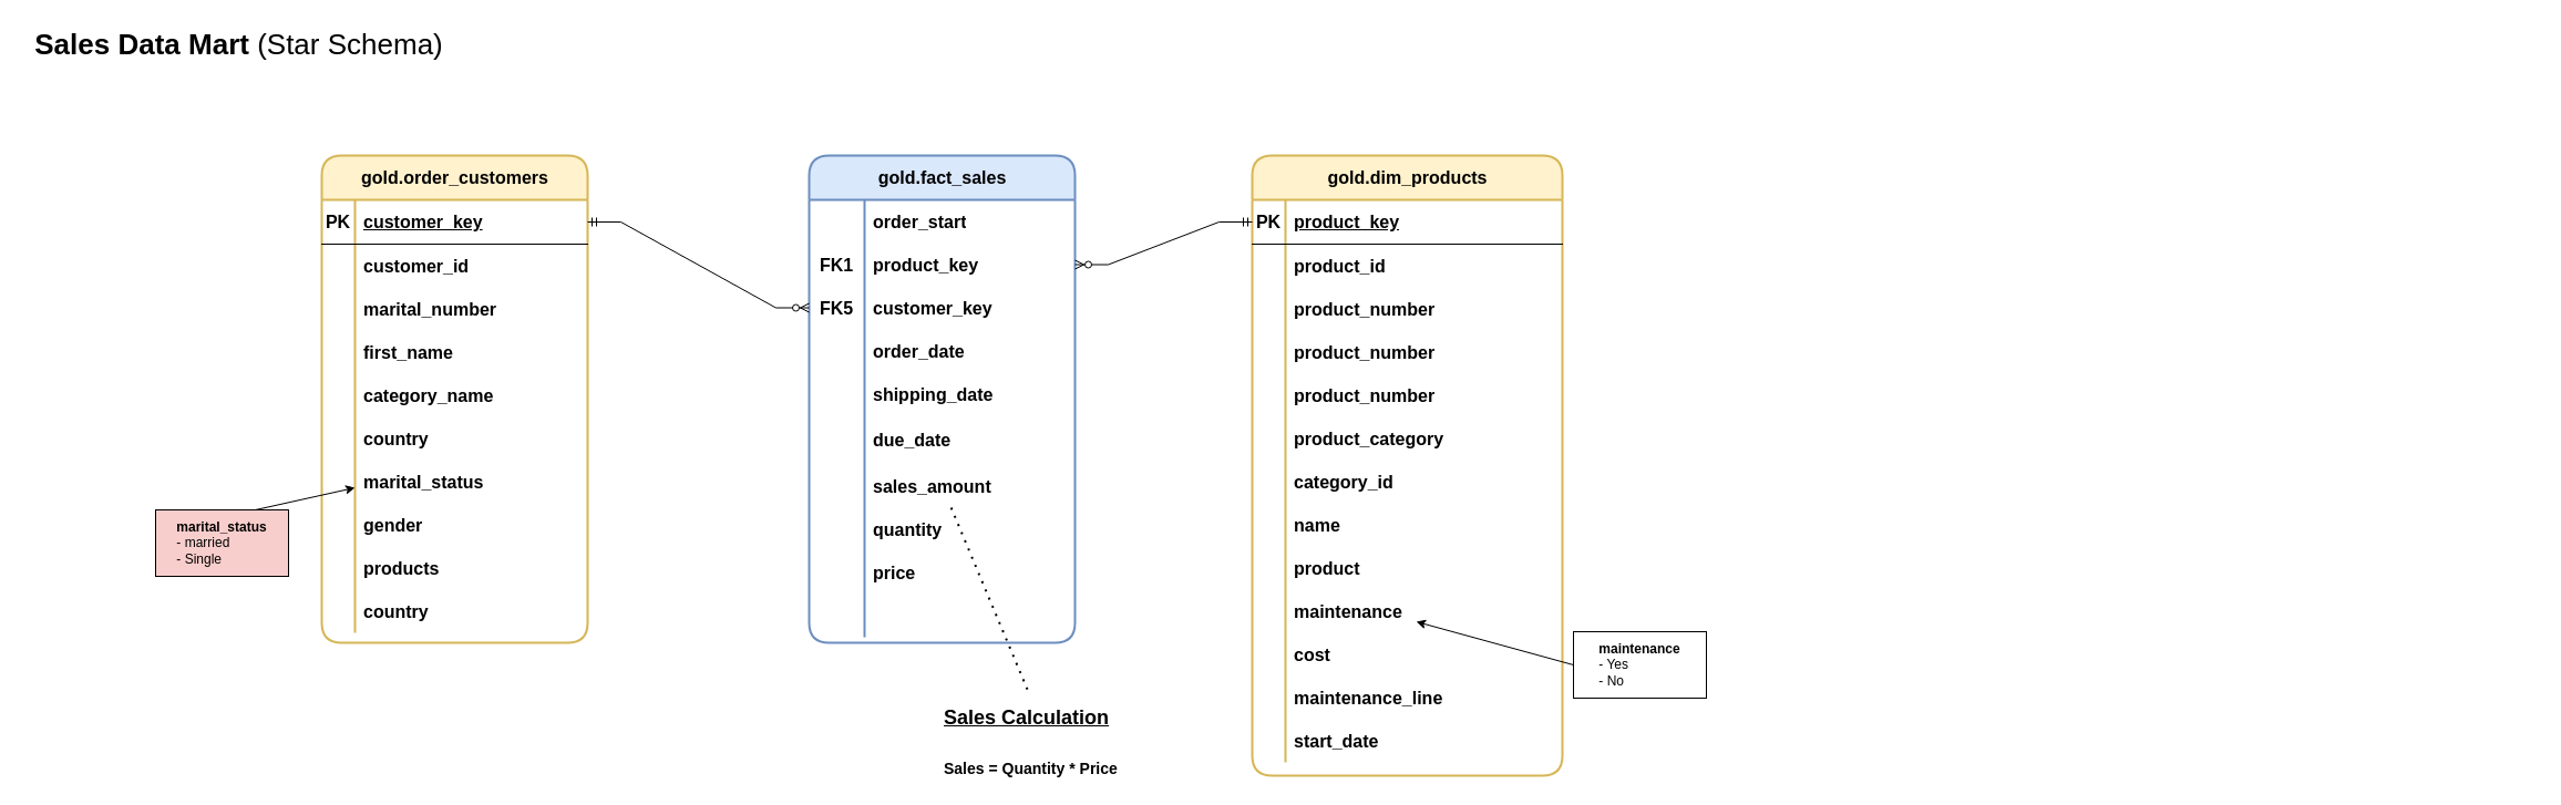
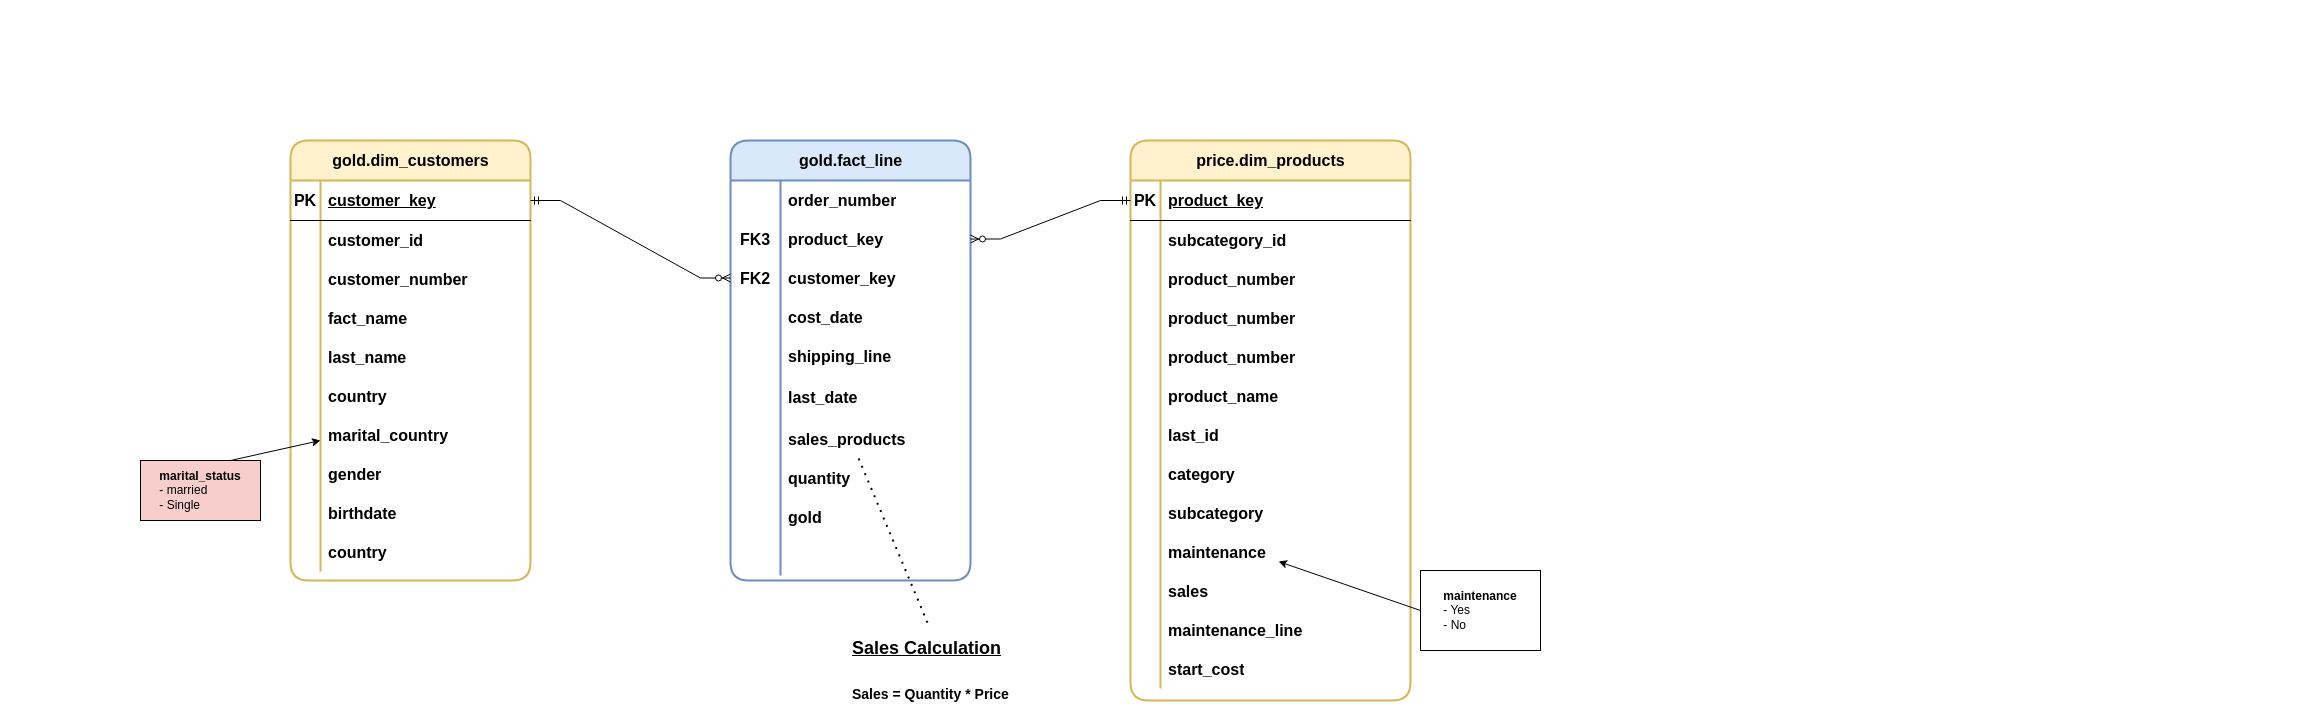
- <mxCell id="2" value="&lt;font&gt;&lt;b&gt;Sales Data Mart&lt;/b&gt; (Star Schema)&lt;/font&gt;" style="text;html=1;align=center;verticalAlign=middle;resizable=0;points=[];autosize=1;strokeColor=none;fillColor=none;fontSize=26;" parent="1" vertex="1"><mxGeometry x="20" y="20" width="390" height="40" as="geometry" /></mxCell>
- <mxCell id="3" value="&lt;font style=&quot;font-size: 16px;&quot;&gt;gold.order_customers&lt;/font&gt;" style="shape=table;startSize=40;container=1;collapsible=1;childLayout=tableLayout;fixedRows=1;rowLines=0;fontStyle=1;align=center;resizeLast=1;html=1;fillColor=#fff2cc;strokeColor=#d6b656;rounded=1;strokeWidth=2;" parent="1" vertex="1"><mxGeometry x="290" y="140" width="240" height="440" as="geometry" /></mxCell>
+ <mxCell id="3" value="&lt;font style=&quot;font-size: 16px;&quot;&gt;gold.dim_customers&lt;/font&gt;" style="shape=table;startSize=40;container=1;collapsible=1;childLayout=tableLayout;fixedRows=1;rowLines=0;fontStyle=1;align=center;resizeLast=1;html=1;fillColor=#fff2cc;strokeColor=#d6b656;rounded=1;strokeWidth=2;" parent="1" vertex="1"><mxGeometry x="290" y="140" width="240" height="440" as="geometry" /></mxCell>
- <mxCell id="74" value="&lt;font style=&quot;font-size: 16px;&quot;&gt;gold.fact_sales&lt;/font&gt;" style="shape=table;startSize=40;container=1;collapsible=1;childLayout=tableLayout;fixedRows=1;rowLines=0;fontStyle=1;align=center;resizeLast=1;html=1;fillColor=#dae8fc;strokeColor=#6c8ebf;rounded=1;strokeWidth=2;" parent="1" vertex="1"><mxGeometry x="730" y="140" width="240" height="440" as="geometry" /></mxCell>
+ <mxCell id="74" value="&lt;font style=&quot;font-size: 16px;&quot;&gt;gold.fact_line&lt;/font&gt;" style="shape=table;startSize=40;container=1;collapsible=1;childLayout=tableLayout;fixedRows=1;rowLines=0;fontStyle=1;align=center;resizeLast=1;html=1;fillColor=#dae8fc;strokeColor=#6c8ebf;rounded=1;strokeWidth=2;" parent="1" vertex="1"><mxGeometry x="730" y="140" width="240" height="440" as="geometry" /></mxCell>
- <mxCell id="34" value="&lt;font style=&quot;font-size: 16px;&quot;&gt;gold.dim_products&lt;/font&gt;" style="shape=table;startSize=40;container=1;collapsible=1;childLayout=tableLayout;fixedRows=1;rowLines=0;fontStyle=1;align=center;resizeLast=1;html=1;fillColor=#fff2cc;strokeColor=#d6b656;rounded=1;perimeterSpacing=1;strokeWidth=2;" parent="1" vertex="1"><mxGeometry x="1130" y="140" width="280" height="560" as="geometry" /></mxCell>
+ <mxCell id="34" value="&lt;font style=&quot;font-size: 16px;&quot;&gt;price.dim_products&lt;/font&gt;" style="shape=table;startSize=40;container=1;collapsible=1;childLayout=tableLayout;fixedRows=1;rowLines=0;fontStyle=1;align=center;resizeLast=1;html=1;fillColor=#fff2cc;strokeColor=#d6b656;rounded=1;perimeterSpacing=1;strokeWidth=2;" parent="1" vertex="1"><mxGeometry x="1130" y="140" width="280" height="560" as="geometry" /></mxCell>
- <mxCell id="77" value="&lt;b&gt;order_start&lt;/b&gt;" style="shape=partialRectangle;connectable=0;fillColor=none;top=0;left=0;bottom=0;right=0;align=left;spacingLeft=6;overflow=hidden;whiteSpace=wrap;html=1;fontSize=16;" parent="75" vertex="1"><mxGeometry x="50" width="190" height="39" as="geometry"><mxRectangle width="190" height="39" as="alternateBounds" /></mxGeometry></mxCell>
+ <mxCell id="77" value="&lt;b&gt;order_number&lt;/b&gt;" style="shape=partialRectangle;connectable=0;fillColor=none;top=0;left=0;bottom=0;right=0;align=left;spacingLeft=6;overflow=hidden;whiteSpace=wrap;html=1;fontSize=16;" parent="75" vertex="1"><mxGeometry x="50" width="190" height="39" as="geometry"><mxRectangle width="190" height="39" as="alternateBounds" /></mxGeometry></mxCell>
- <mxCell id="79" value="&lt;b&gt;FK1&lt;/b&gt;" style="shape=partialRectangle;connectable=0;fillColor=none;top=0;left=0;bottom=0;right=0;editable=1;overflow=hidden;whiteSpace=wrap;html=1;fontSize=16;" parent="78" vertex="1"><mxGeometry width="50" height="39" as="geometry"><mxRectangle width="50" height="39" as="alternateBounds" /></mxGeometry></mxCell>
+ <mxCell id="79" value="&lt;b&gt;FK3&lt;/b&gt;" style="shape=partialRectangle;connectable=0;fillColor=none;top=0;left=0;bottom=0;right=0;editable=1;overflow=hidden;whiteSpace=wrap;html=1;fontSize=16;" parent="78" vertex="1"><mxGeometry width="50" height="39" as="geometry"><mxRectangle width="50" height="39" as="alternateBounds" /></mxGeometry></mxCell>
- <mxCell id="40" value="&lt;b&gt;product_id&lt;/b&gt;" style="shape=partialRectangle;connectable=0;fillColor=none;top=0;left=0;bottom=0;right=0;align=left;spacingLeft=6;overflow=hidden;whiteSpace=wrap;html=1;fontSize=16;" parent="38" vertex="1"><mxGeometry x="30" width="250" height="39" as="geometry"><mxRectangle width="250" height="39" as="alternateBounds" /></mxGeometry></mxCell>
+ <mxCell id="40" value="&lt;b&gt;subcategory_id&lt;/b&gt;" style="shape=partialRectangle;connectable=0;fillColor=none;top=0;left=0;bottom=0;right=0;align=left;spacingLeft=6;overflow=hidden;whiteSpace=wrap;html=1;fontSize=16;" parent="38" vertex="1"><mxGeometry x="30" width="250" height="39" as="geometry"><mxRectangle width="250" height="39" as="alternateBounds" /></mxGeometry></mxCell>
- <mxCell id="82" value="&lt;b&gt;FK5&lt;/b&gt;" style="shape=partialRectangle;connectable=0;fillColor=none;top=0;left=0;bottom=0;right=0;editable=1;overflow=hidden;whiteSpace=wrap;html=1;fontSize=16;" parent="81" vertex="1"><mxGeometry width="50" height="39" as="geometry"><mxRectangle width="50" height="39" as="alternateBounds" /></mxGeometry></mxCell>
+ <mxCell id="82" value="&lt;b&gt;FK2&lt;/b&gt;" style="shape=partialRectangle;connectable=0;fillColor=none;top=0;left=0;bottom=0;right=0;editable=1;overflow=hidden;whiteSpace=wrap;html=1;fontSize=16;" parent="81" vertex="1"><mxGeometry width="50" height="39" as="geometry"><mxRectangle width="50" height="39" as="alternateBounds" /></mxGeometry></mxCell>
- <mxCell id="12" value="&lt;b&gt;marital_number&lt;/b&gt;" style="shape=partialRectangle;connectable=0;fillColor=none;top=0;left=0;bottom=0;right=0;align=left;spacingLeft=6;overflow=hidden;whiteSpace=wrap;html=1;fontSize=16;" parent="10" vertex="1"><mxGeometry x="30" width="210" height="39" as="geometry"><mxRectangle width="210" height="39" as="alternateBounds" /></mxGeometry></mxCell>
+ <mxCell id="12" value="&lt;b&gt;customer_number&lt;/b&gt;" style="shape=partialRectangle;connectable=0;fillColor=none;top=0;left=0;bottom=0;right=0;align=left;spacingLeft=6;overflow=hidden;whiteSpace=wrap;html=1;fontSize=16;" parent="10" vertex="1"><mxGeometry x="30" width="210" height="39" as="geometry"><mxRectangle width="210" height="39" as="alternateBounds" /></mxGeometry></mxCell>
- <mxCell id="86" value="&lt;b&gt;order_date&lt;/b&gt;" style="shape=partialRectangle;connectable=0;fillColor=none;top=0;left=0;bottom=0;right=0;align=left;spacingLeft=6;overflow=hidden;whiteSpace=wrap;html=1;fontSize=16;" parent="84" vertex="1"><mxGeometry x="50" width="190" height="39" as="geometry"><mxRectangle width="190" height="39" as="alternateBounds" /></mxGeometry></mxCell>
+ <mxCell id="86" value="&lt;b&gt;cost_date&lt;/b&gt;" style="shape=partialRectangle;connectable=0;fillColor=none;top=0;left=0;bottom=0;right=0;align=left;spacingLeft=6;overflow=hidden;whiteSpace=wrap;html=1;fontSize=16;" parent="84" vertex="1"><mxGeometry x="50" width="190" height="39" as="geometry"><mxRectangle width="190" height="39" as="alternateBounds" /></mxGeometry></mxCell>
- <mxCell id="15" value="&lt;b&gt;first_name&lt;/b&gt;" style="shape=partialRectangle;connectable=0;fillColor=none;top=0;left=0;bottom=0;right=0;align=left;spacingLeft=6;overflow=hidden;whiteSpace=wrap;html=1;fontSize=16;" parent="13" vertex="1"><mxGeometry x="30" width="210" height="39" as="geometry"><mxRectangle width="210" height="39" as="alternateBounds" /></mxGeometry></mxCell>
+ <mxCell id="15" value="&lt;b&gt;fact_name&lt;/b&gt;" style="shape=partialRectangle;connectable=0;fillColor=none;top=0;left=0;bottom=0;right=0;align=left;spacingLeft=6;overflow=hidden;whiteSpace=wrap;html=1;fontSize=16;" parent="13" vertex="1"><mxGeometry x="30" width="210" height="39" as="geometry"><mxRectangle width="210" height="39" as="alternateBounds" /></mxGeometry></mxCell>
- <mxCell id="89" value="&lt;b&gt;shipping_date&lt;/b&gt;" style="shape=partialRectangle;connectable=0;fillColor=none;top=0;left=0;bottom=0;right=0;align=left;spacingLeft=6;overflow=hidden;whiteSpace=wrap;html=1;fontSize=16;" parent="87" vertex="1"><mxGeometry x="50" width="190" height="39" as="geometry"><mxRectangle width="190" height="39" as="alternateBounds" /></mxGeometry></mxCell>
+ <mxCell id="89" value="&lt;b&gt;shipping_line&lt;/b&gt;" style="shape=partialRectangle;connectable=0;fillColor=none;top=0;left=0;bottom=0;right=0;align=left;spacingLeft=6;overflow=hidden;whiteSpace=wrap;html=1;fontSize=16;" parent="87" vertex="1"><mxGeometry x="50" width="190" height="39" as="geometry"><mxRectangle width="190" height="39" as="alternateBounds" /></mxGeometry></mxCell>
- <mxCell id="18" value="&lt;b&gt;category_name&lt;/b&gt;" style="shape=partialRectangle;connectable=0;fillColor=none;top=0;left=0;bottom=0;right=0;align=left;spacingLeft=6;overflow=hidden;whiteSpace=wrap;html=1;fontSize=16;" parent="16" vertex="1"><mxGeometry x="30" width="210" height="39" as="geometry"><mxRectangle width="210" height="39" as="alternateBounds" /></mxGeometry></mxCell>
+ <mxCell id="18" value="&lt;b&gt;last_name&lt;/b&gt;" style="shape=partialRectangle;connectable=0;fillColor=none;top=0;left=0;bottom=0;right=0;align=left;spacingLeft=6;overflow=hidden;whiteSpace=wrap;html=1;fontSize=16;" parent="16" vertex="1"><mxGeometry x="30" width="210" height="39" as="geometry"><mxRectangle width="210" height="39" as="alternateBounds" /></mxGeometry></mxCell>
- <mxCell id="52" value="&lt;b&gt;product_category&lt;/b&gt;" style="shape=partialRectangle;connectable=0;fillColor=none;top=0;left=0;bottom=0;right=0;align=left;spacingLeft=6;overflow=hidden;whiteSpace=wrap;html=1;fontSize=16;" parent="50" vertex="1"><mxGeometry x="30" width="250" height="39" as="geometry"><mxRectangle width="250" height="39" as="alternateBounds" /></mxGeometry></mxCell>
+ <mxCell id="52" value="&lt;b&gt;product_name&lt;/b&gt;" style="shape=partialRectangle;connectable=0;fillColor=none;top=0;left=0;bottom=0;right=0;align=left;spacingLeft=6;overflow=hidden;whiteSpace=wrap;html=1;fontSize=16;" parent="50" vertex="1"><mxGeometry x="30" width="250" height="39" as="geometry"><mxRectangle width="250" height="39" as="alternateBounds" /></mxGeometry></mxCell>
- <mxCell id="92" value="&lt;b&gt;due_date&lt;/b&gt;" style="shape=partialRectangle;connectable=0;fillColor=none;top=0;left=0;bottom=0;right=0;align=left;spacingLeft=6;overflow=hidden;whiteSpace=wrap;html=1;fontSize=16;" parent="90" vertex="1"><mxGeometry x="50" width="190" height="44" as="geometry"><mxRectangle width="190" height="44" as="alternateBounds" /></mxGeometry></mxCell>
+ <mxCell id="92" value="&lt;b&gt;last_date&lt;/b&gt;" style="shape=partialRectangle;connectable=0;fillColor=none;top=0;left=0;bottom=0;right=0;align=left;spacingLeft=6;overflow=hidden;whiteSpace=wrap;html=1;fontSize=16;" parent="90" vertex="1"><mxGeometry x="50" width="190" height="44" as="geometry"><mxRectangle width="190" height="44" as="alternateBounds" /></mxGeometry></mxCell>
- <mxCell id="24" value="&lt;b&gt;marital_status&lt;/b&gt;" style="shape=partialRectangle;connectable=0;fillColor=none;top=0;left=0;bottom=0;right=0;align=left;spacingLeft=6;overflow=hidden;whiteSpace=wrap;html=1;fontSize=16;" parent="22" vertex="1"><mxGeometry x="30" width="210" height="39" as="geometry"><mxRectangle width="210" height="39" as="alternateBounds" /></mxGeometry></mxCell>
+ <mxCell id="24" value="&lt;b&gt;marital_country&lt;/b&gt;" style="shape=partialRectangle;connectable=0;fillColor=none;top=0;left=0;bottom=0;right=0;align=left;spacingLeft=6;overflow=hidden;whiteSpace=wrap;html=1;fontSize=16;" parent="22" vertex="1"><mxGeometry x="30" width="210" height="39" as="geometry"><mxRectangle width="210" height="39" as="alternateBounds" /></mxGeometry></mxCell>
- <mxCell id="55" value="&lt;b&gt;category_id&lt;/b&gt;" style="shape=partialRectangle;connectable=0;fillColor=none;top=0;left=0;bottom=0;right=0;align=left;spacingLeft=6;overflow=hidden;whiteSpace=wrap;html=1;fontSize=16;" parent="53" vertex="1"><mxGeometry x="30" width="250" height="39" as="geometry"><mxRectangle width="250" height="39" as="alternateBounds" /></mxGeometry></mxCell>
+ <mxCell id="55" value="&lt;b&gt;last_id&lt;/b&gt;" style="shape=partialRectangle;connectable=0;fillColor=none;top=0;left=0;bottom=0;right=0;align=left;spacingLeft=6;overflow=hidden;whiteSpace=wrap;html=1;fontSize=16;" parent="53" vertex="1"><mxGeometry x="30" width="250" height="39" as="geometry"><mxRectangle width="250" height="39" as="alternateBounds" /></mxGeometry></mxCell>
- <mxCell id="95" value="&lt;b&gt;sales_amount&lt;/b&gt;" style="shape=partialRectangle;connectable=0;fillColor=none;top=0;left=0;bottom=0;right=0;align=left;spacingLeft=6;overflow=hidden;whiteSpace=wrap;html=1;fontSize=16;" parent="93" vertex="1"><mxGeometry x="50" width="190" height="39" as="geometry"><mxRectangle width="190" height="39" as="alternateBounds" /></mxGeometry></mxCell>
+ <mxCell id="95" value="&lt;b&gt;sales_products&lt;/b&gt;" style="shape=partialRectangle;connectable=0;fillColor=none;top=0;left=0;bottom=0;right=0;align=left;spacingLeft=6;overflow=hidden;whiteSpace=wrap;html=1;fontSize=16;" parent="93" vertex="1"><mxGeometry x="50" width="190" height="39" as="geometry"><mxRectangle width="190" height="39" as="alternateBounds" /></mxGeometry></mxCell>
- <mxCell id="58" value="&lt;b&gt;name&lt;/b&gt;" style="shape=partialRectangle;connectable=0;fillColor=none;top=0;left=0;bottom=0;right=0;align=left;spacingLeft=6;overflow=hidden;whiteSpace=wrap;html=1;fontSize=16;" parent="56" vertex="1"><mxGeometry x="30" width="250" height="39" as="geometry"><mxRectangle width="250" height="39" as="alternateBounds" /></mxGeometry></mxCell>
+ <mxCell id="58" value="&lt;b&gt;category&lt;/b&gt;" style="shape=partialRectangle;connectable=0;fillColor=none;top=0;left=0;bottom=0;right=0;align=left;spacingLeft=6;overflow=hidden;whiteSpace=wrap;html=1;fontSize=16;" parent="56" vertex="1"><mxGeometry x="30" width="250" height="39" as="geometry"><mxRectangle width="250" height="39" as="alternateBounds" /></mxGeometry></mxCell>
- <mxCell id="30" value="&lt;div&gt;&lt;b&gt;products&lt;/b&gt;&lt;/div&gt;" style="shape=partialRectangle;connectable=0;fillColor=none;top=0;left=0;bottom=0;right=0;align=left;spacingLeft=6;overflow=hidden;whiteSpace=wrap;html=1;fontSize=16;" parent="28" vertex="1"><mxGeometry x="30" width="210" height="39" as="geometry"><mxRectangle width="210" height="39" as="alternateBounds" /></mxGeometry></mxCell>
+ <mxCell id="30" value="&lt;div&gt;&lt;b&gt;birthdate&lt;/b&gt;&lt;/div&gt;" style="shape=partialRectangle;connectable=0;fillColor=none;top=0;left=0;bottom=0;right=0;align=left;spacingLeft=6;overflow=hidden;whiteSpace=wrap;html=1;fontSize=16;" parent="28" vertex="1"><mxGeometry x="30" width="210" height="39" as="geometry"><mxRectangle width="210" height="39" as="alternateBounds" /></mxGeometry></mxCell>
- <mxCell id="61" value="&lt;b&gt;product&lt;/b&gt;" style="shape=partialRectangle;connectable=0;fillColor=none;top=0;left=0;bottom=0;right=0;align=left;spacingLeft=6;overflow=hidden;whiteSpace=wrap;html=1;fontSize=16;" parent="59" vertex="1"><mxGeometry x="30" width="250" height="39" as="geometry"><mxRectangle width="250" height="39" as="alternateBounds" /></mxGeometry></mxCell>
+ <mxCell id="61" value="&lt;b&gt;subcategory&lt;/b&gt;" style="shape=partialRectangle;connectable=0;fillColor=none;top=0;left=0;bottom=0;right=0;align=left;spacingLeft=6;overflow=hidden;whiteSpace=wrap;html=1;fontSize=16;" parent="59" vertex="1"><mxGeometry x="30" width="250" height="39" as="geometry"><mxRectangle width="250" height="39" as="alternateBounds" /></mxGeometry></mxCell>
- <mxCell id="101" value="&lt;div&gt;&lt;b&gt;price&lt;/b&gt;&lt;/div&gt;" style="shape=partialRectangle;connectable=0;fillColor=none;top=0;left=0;bottom=0;right=0;align=left;spacingLeft=6;overflow=hidden;whiteSpace=wrap;html=1;fontSize=16;" parent="99" vertex="1"><mxGeometry x="50" width="190" height="39" as="geometry"><mxRectangle width="190" height="39" as="alternateBounds" /></mxGeometry></mxCell>
+ <mxCell id="101" value="&lt;div&gt;&lt;b&gt;gold&lt;/b&gt;&lt;/div&gt;" style="shape=partialRectangle;connectable=0;fillColor=none;top=0;left=0;bottom=0;right=0;align=left;spacingLeft=6;overflow=hidden;whiteSpace=wrap;html=1;fontSize=16;" parent="99" vertex="1"><mxGeometry x="50" width="190" height="39" as="geometry"><mxRectangle width="190" height="39" as="alternateBounds" /></mxGeometry></mxCell>
- <mxCell id="67" value="&lt;b&gt;cost&lt;/b&gt;" style="shape=partialRectangle;connectable=0;fillColor=none;top=0;left=0;bottom=0;right=0;align=left;spacingLeft=6;overflow=hidden;whiteSpace=wrap;html=1;fontSize=16;" parent="65" vertex="1"><mxGeometry x="30" width="250" height="39" as="geometry"><mxRectangle width="250" height="39" as="alternateBounds" /></mxGeometry></mxCell>
+ <mxCell id="67" value="&lt;b&gt;sales&lt;/b&gt;" style="shape=partialRectangle;connectable=0;fillColor=none;top=0;left=0;bottom=0;right=0;align=left;spacingLeft=6;overflow=hidden;whiteSpace=wrap;html=1;fontSize=16;" parent="65" vertex="1"><mxGeometry x="30" width="250" height="39" as="geometry"><mxRectangle width="250" height="39" as="alternateBounds" /></mxGeometry></mxCell>
- <mxCell id="111" value="&lt;b&gt;maintenance&lt;/b&gt;&lt;br&gt;&lt;div style=&quot;text-align: left;&quot;&gt;- Yes&lt;/div&gt;&lt;div style=&quot;text-align: left;&quot;&gt;- No&lt;/div&gt;" style="whiteSpace=wrap;html=1;" vertex="1" parent="1"><mxGeometry x="1420" y="570" width="120" height="60" as="geometry" /></mxCell>
+ <mxCell id="111" value="&lt;b&gt;maintenance&lt;/b&gt;&lt;br&gt;&lt;div style=&quot;text-align: left;&quot;&gt;- Yes&lt;/div&gt;&lt;div style=&quot;text-align: left;&quot;&gt;- No&lt;/div&gt;" style="whiteSpace=wrap;html=1;" vertex="1" parent="1"><mxGeometry x="1420" y="570" width="120" height="80" as="geometry" /></mxCell>
- <mxCell id="73" value="&lt;div&gt;&lt;b&gt;start_date&lt;/b&gt;&lt;/div&gt;" style="shape=partialRectangle;connectable=0;fillColor=none;top=0;left=0;bottom=0;right=0;align=left;spacingLeft=6;overflow=hidden;whiteSpace=wrap;html=1;fontSize=16;" parent="71" vertex="1"><mxGeometry x="30" width="250" height="39" as="geometry"><mxRectangle width="250" height="39" as="alternateBounds" /></mxGeometry></mxCell>
+ <mxCell id="73" value="&lt;div&gt;&lt;b&gt;start_cost&lt;/b&gt;&lt;/div&gt;" style="shape=partialRectangle;connectable=0;fillColor=none;top=0;left=0;bottom=0;right=0;align=left;spacingLeft=6;overflow=hidden;whiteSpace=wrap;html=1;fontSize=16;" parent="71" vertex="1"><mxGeometry x="30" width="250" height="39" as="geometry"><mxRectangle width="250" height="39" as="alternateBounds" /></mxGeometry></mxCell>
